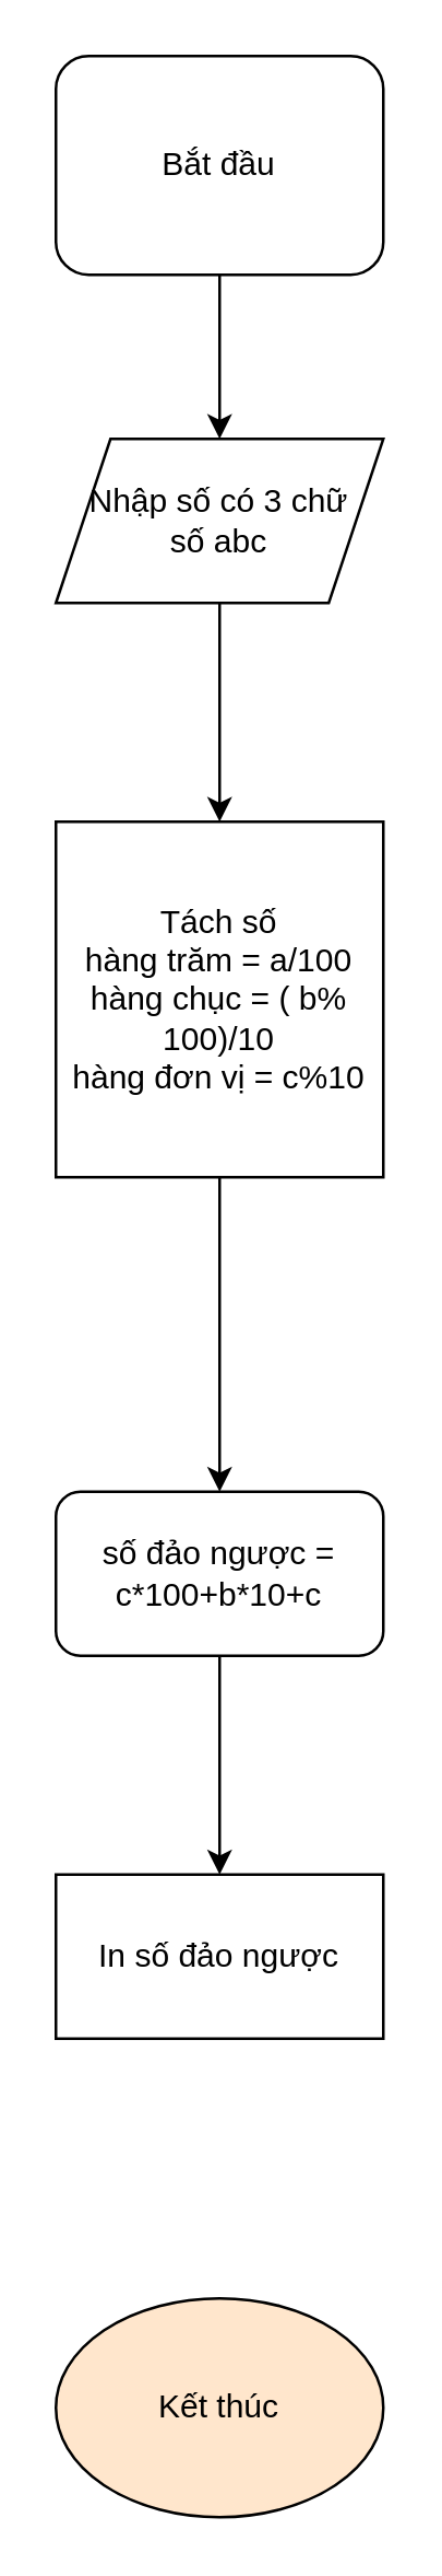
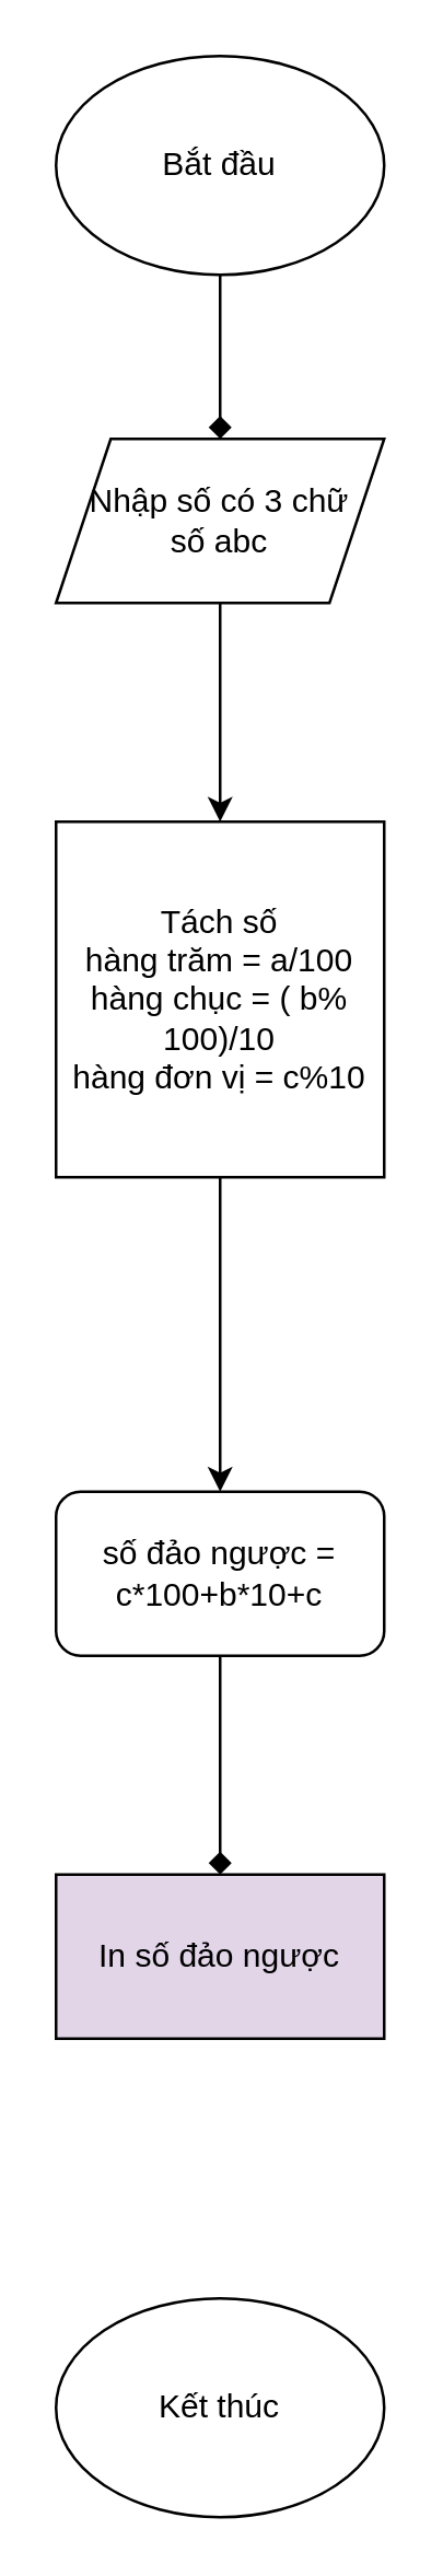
- <mxCell id="3" value="Bắt đầu" style="whiteSpace=wrap;html=1;rounded=1;" vertex="1" parent="1"><mxGeometry x="20" y="20" width="120" height="80" as="geometry" /></mxCell>
+ <mxCell id="3" value="Bắt đầu" style="ellipse;whiteSpace=wrap;html=1;" vertex="1" parent="1"><mxGeometry x="20" y="20" width="120" height="80" as="geometry" /></mxCell>
- <mxCell id="2" value="" style="edgeStyle=orthogonalEdgeStyle;rounded=0;orthogonalLoop=1;jettySize=auto;html=1;" edge="1" parent="1" source="3" target="5"><mxGeometry relative="1" as="geometry" /></mxCell>
+ <mxCell id="2" value="" style="edgeStyle=orthogonalEdgeStyle;rounded=0;orthogonalLoop=1;jettySize=auto;html=1;endArrow=diamond;" edge="1" parent="1" source="3" target="5"><mxGeometry relative="1" as="geometry" /></mxCell>
- <mxCell id="8" value="" style="edgeStyle=orthogonalEdgeStyle;rounded=0;orthogonalLoop=1;jettySize=auto;html=1;" edge="1" parent="1" source="9" target="10"><mxGeometry relative="1" as="geometry" /></mxCell>
+ <mxCell id="8" value="" style="edgeStyle=orthogonalEdgeStyle;rounded=0;orthogonalLoop=1;jettySize=auto;html=1;endArrow=diamond;" edge="1" parent="1" source="9" target="10"><mxGeometry relative="1" as="geometry" /></mxCell>
- <mxCell id="10" value="In số đảo ngược" style="whiteSpace=wrap;html=1;" vertex="1" parent="1"><mxGeometry x="20" y="685" width="120" height="60" as="geometry" /></mxCell>
+ <mxCell id="10" value="In số đảo ngược" style="whiteSpace=wrap;html=1;fillColor=#e1d5e7;" vertex="1" parent="1"><mxGeometry x="20" y="685" width="120" height="60" as="geometry" /></mxCell>
- <mxCell id="11" value="Kết thúc" style="ellipse;whiteSpace=wrap;html=1;fillColor=#ffe6cc;" vertex="1" parent="1"><mxGeometry x="20" y="840" width="120" height="80" as="geometry" /></mxCell>
+ <mxCell id="11" value="Kết thúc" style="ellipse;whiteSpace=wrap;html=1;" vertex="1" parent="1"><mxGeometry x="20" y="840" width="120" height="80" as="geometry" /></mxCell>
